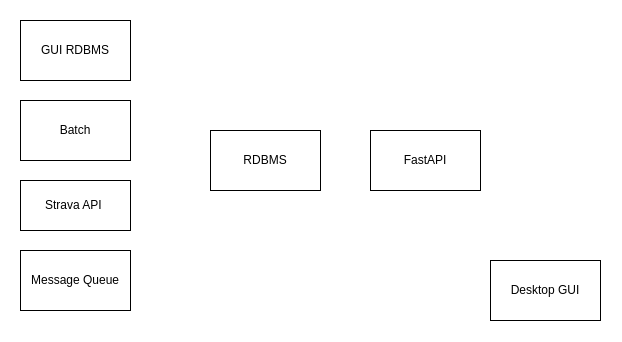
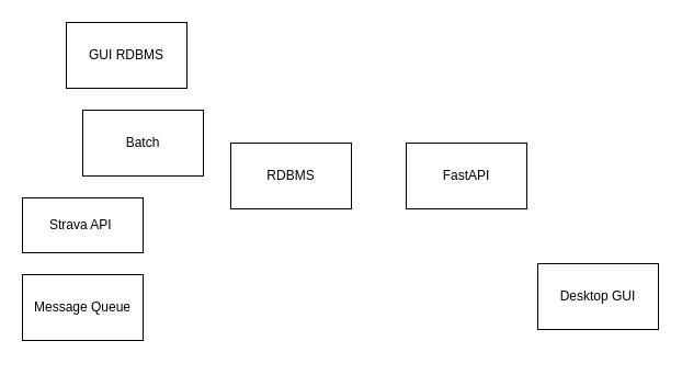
- <mxCell id="2" value="GUI RDBMS" style="rounded=0;whiteSpace=wrap;html=1;" parent="1" vertex="1"><mxGeometry x="20" y="20" width="110" height="60" as="geometry" /></mxCell>
+ <mxCell id="2" value="GUI RDBMS" style="rounded=0;whiteSpace=wrap;html=1;" parent="1" vertex="1"><mxGeometry x="60" y="20" width="110" height="60" as="geometry" /></mxCell>
- <mxCell id="4" value="Batch" style="rounded=0;whiteSpace=wrap;html=1;" parent="1" vertex="1"><mxGeometry x="20" y="100" width="110" height="60" as="geometry" /></mxCell>
+ <mxCell id="4" value="Batch" style="rounded=0;whiteSpace=wrap;html=1;" parent="1" vertex="1"><mxGeometry x="75" y="100" width="110" height="60" as="geometry" /></mxCell>
- <mxCell id="6" value="Desktop GUI" style="rounded=0;whiteSpace=wrap;html=1;" parent="1" vertex="1"><mxGeometry x="490" y="260" width="110" height="60" as="geometry" /></mxCell>
+ <mxCell id="6" value="Desktop GUI" style="rounded=0;whiteSpace=wrap;html=1;" parent="1" vertex="1"><mxGeometry x="490" y="240" width="110" height="60" as="geometry" /></mxCell>
